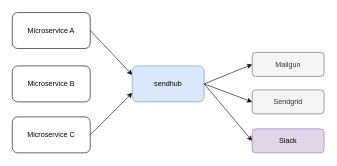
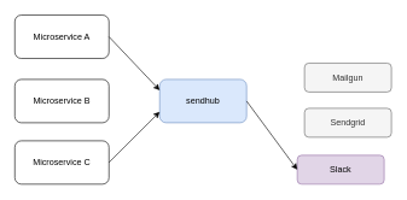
- <mxCell id="11" value="" style="endArrow=classic;html=1;exitX=1;exitY=0.5;exitDx=0;exitDy=0;entryX=0;entryY=0.5;entryDx=0;entryDy=0;" edge="1" parent="1" source="5" target="6"><mxGeometry width="50" height="50" relative="1" as="geometry"><mxPoint x="360" y="149" as="sourcePoint" /><mxPoint x="430" y="44" as="targetPoint" /></mxGeometry></mxCell>
- <mxCell id="12" value="" style="endArrow=classic;html=1;exitX=1;exitY=0.5;exitDx=0;exitDy=0;entryX=0;entryY=0.5;entryDx=0;entryDy=0;" edge="1" parent="1" source="5" target="7"><mxGeometry width="50" height="50" relative="1" as="geometry"><mxPoint x="360" y="149" as="sourcePoint" /><mxPoint x="430" y="106.5" as="targetPoint" /></mxGeometry></mxCell>
- <mxCell id="8" value="Slack" style="rounded=1;whiteSpace=wrap;html=1;fillColor=#e1d5e7;strokeColor=#9673a6;" vertex="1" parent="1"><mxGeometry x="420" y="214" width="120" height="40" as="geometry" /></mxCell>
+ <mxCell id="8" value="Slack" style="rounded=1;whiteSpace=wrap;html=1;fillColor=#e1d5e7;strokeColor=#9673a6;" vertex="1" parent="1"><mxGeometry x="410" y="214" width="120" height="40" as="geometry" /></mxCell>
